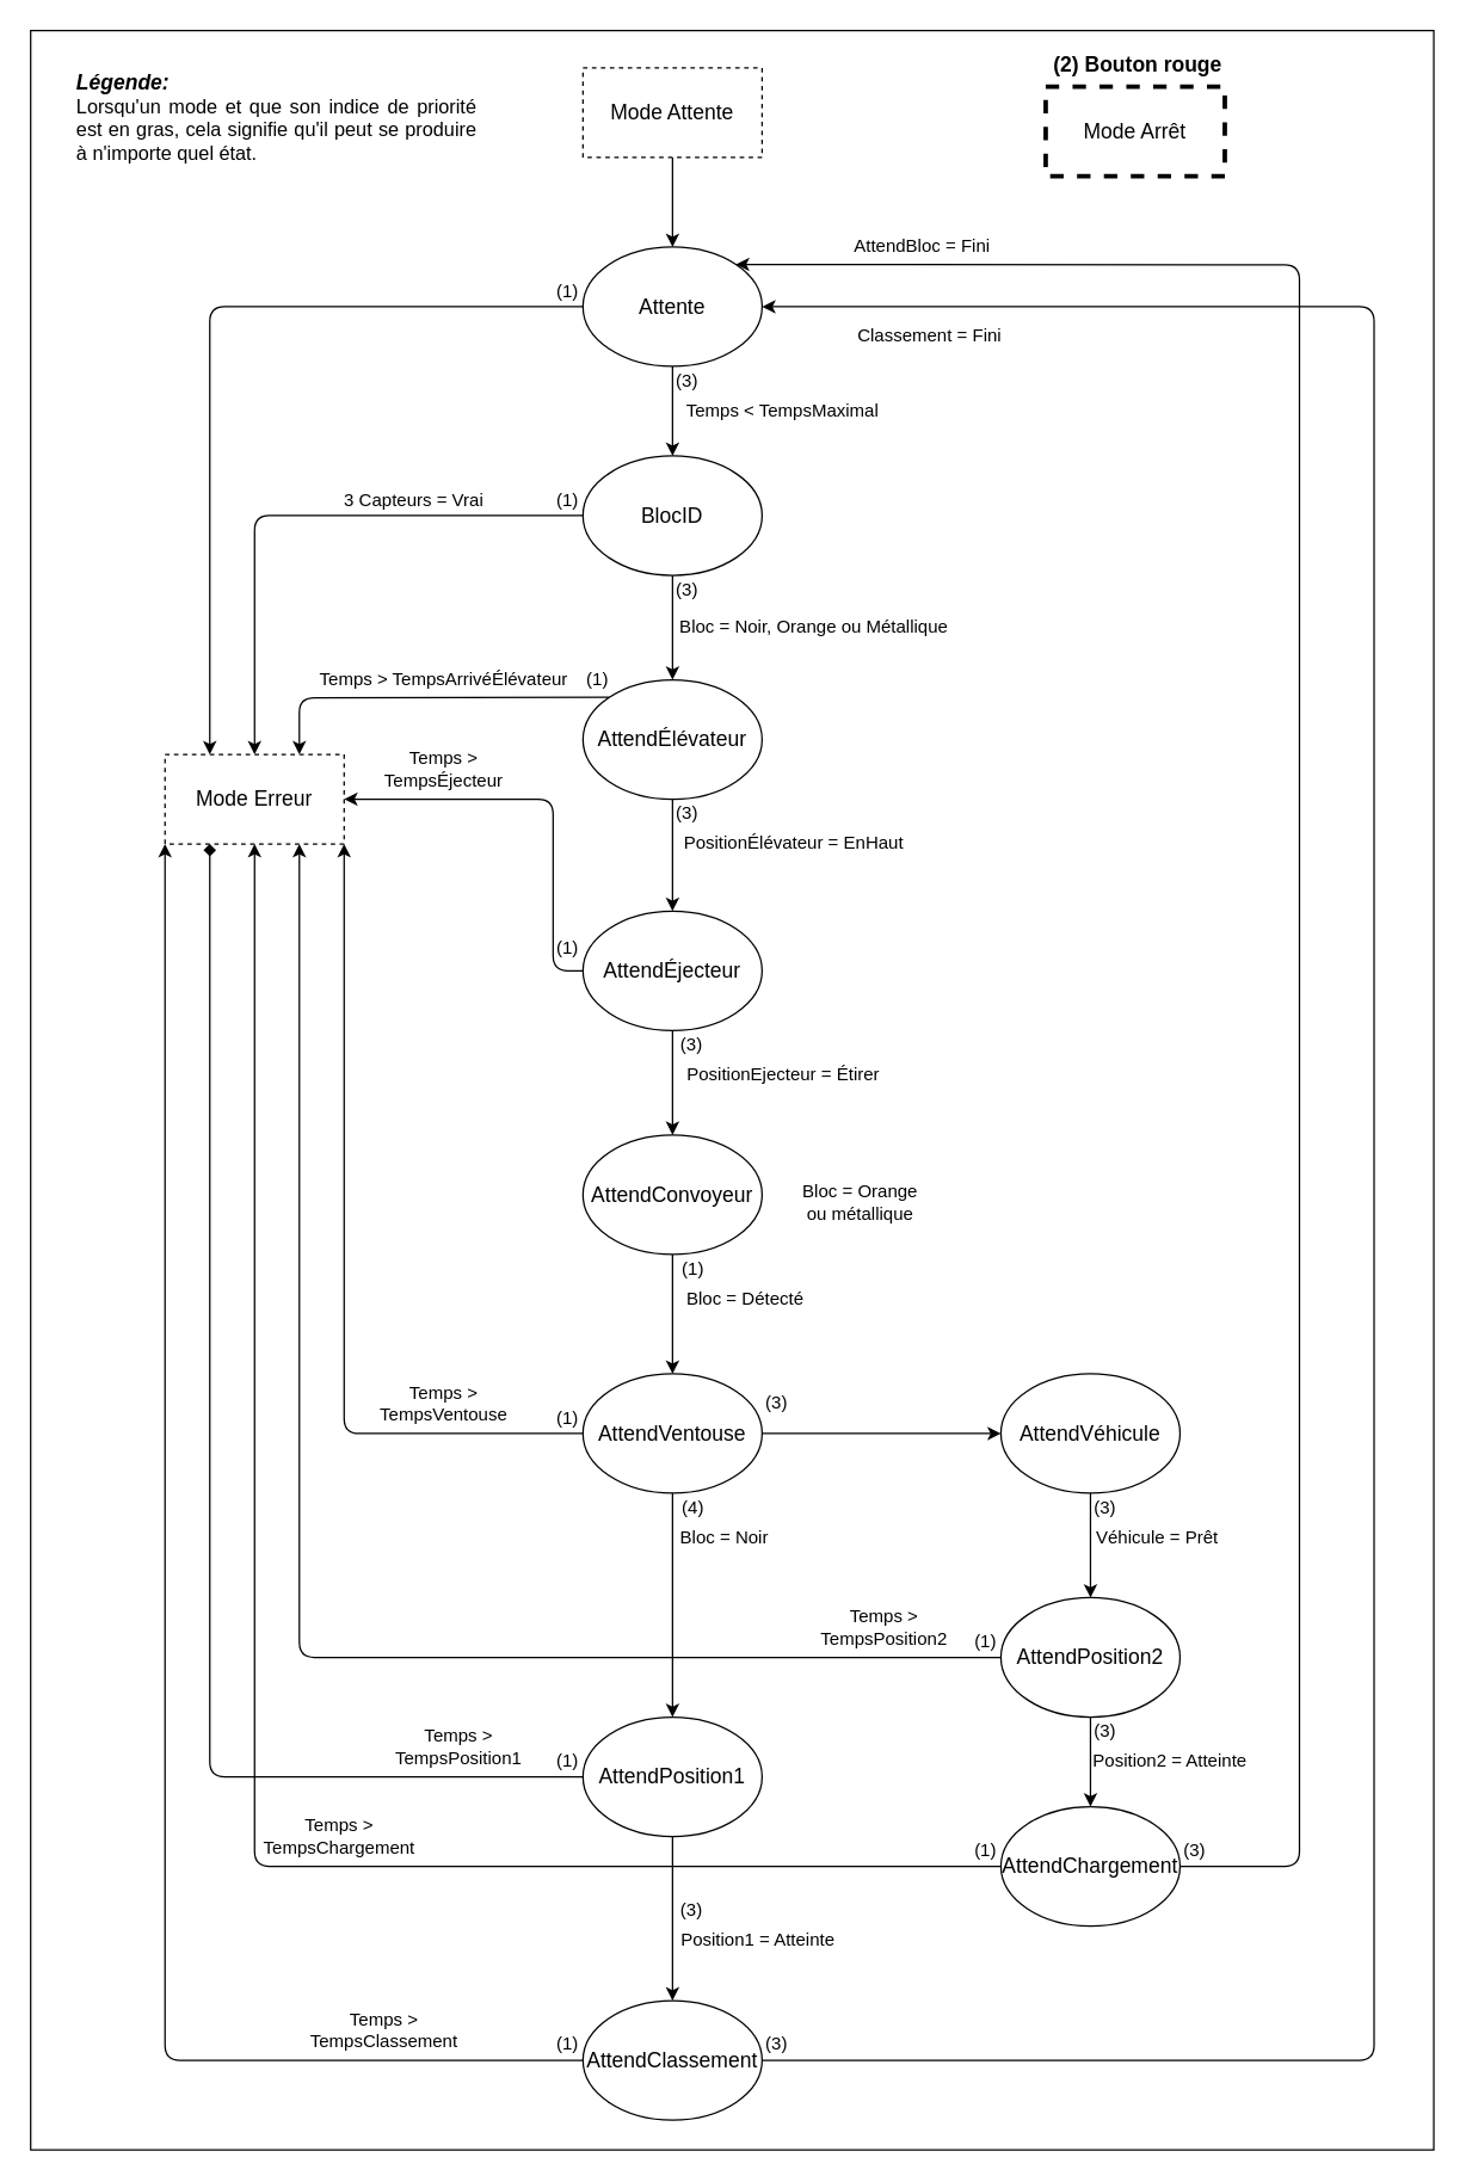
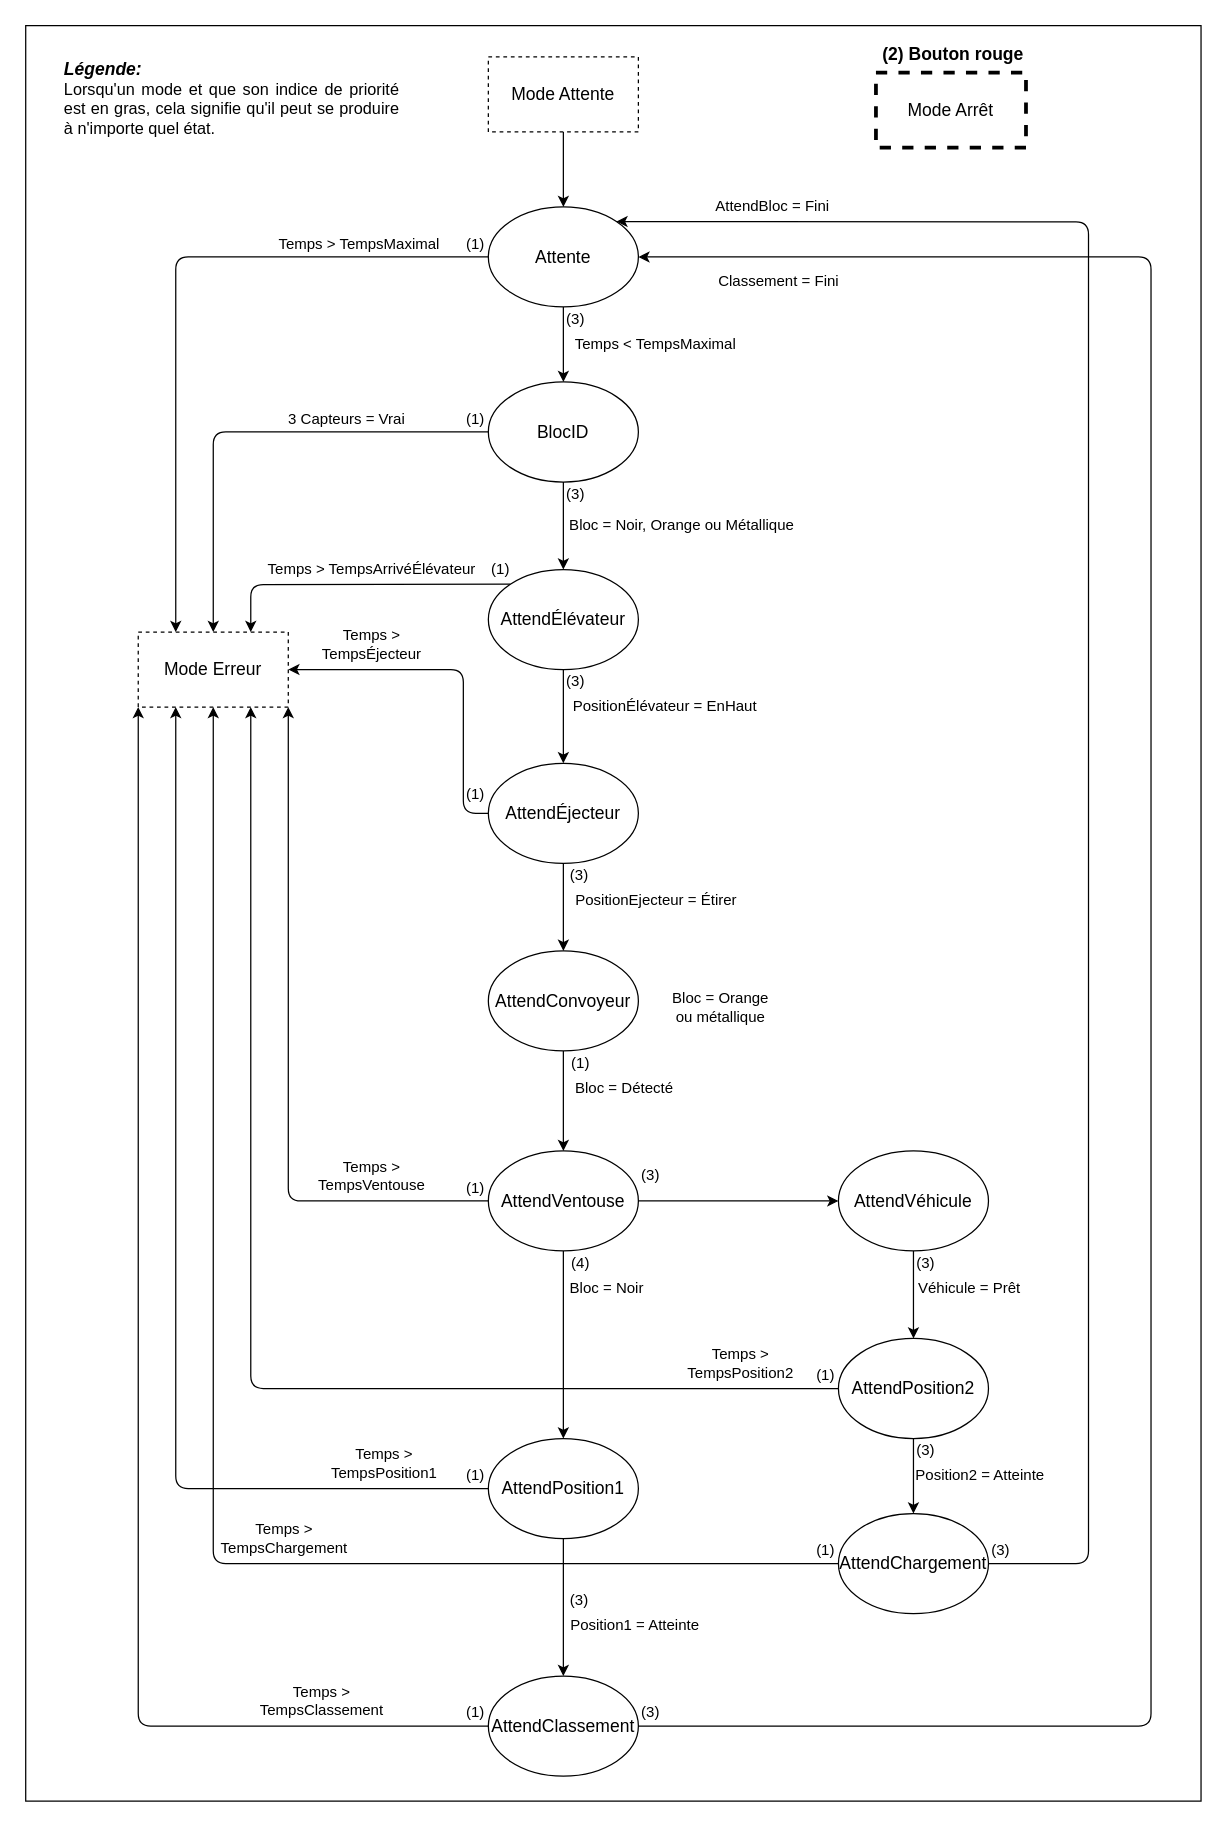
+ <mxCell id="49" value="Temps &amp;gt; TempsMaximal" style="text;html=1;strokeColor=none;fillColor=none;align=center;verticalAlign=middle;whiteSpace=wrap;rounded=0;container=0;" parent="2" vertex="1"><mxGeometry x="193" y="165" width="148" height="20" as="geometry" /></mxCell>
- <mxCell id="79" value="" style="endArrow=diamond;html=1;exitX=0;exitY=0.5;exitDx=0;exitDy=0;entryX=0.25;entryY=1;entryDx=0;entryDy=0;" edge="1" parent="2" source="19" target="35"><mxGeometry y="-10" width="50" height="50" as="geometry"><mxPoint x="177" y="1170" as="sourcePoint" /><mxPoint x="140" y="910" as="targetPoint" /><Array as="points"><mxPoint x="120" y="1170" /></Array></mxGeometry></mxCell>
+ <mxCell id="79" value="" style="endArrow=classic;html=1;exitX=0;exitY=0.5;exitDx=0;exitDy=0;entryX=0.25;entryY=1;entryDx=0;entryDy=0;" edge="1" parent="2" source="19" target="35"><mxGeometry y="-10" width="50" height="50" as="geometry"><mxPoint x="177" y="1170" as="sourcePoint" /><mxPoint x="140" y="910" as="targetPoint" /><Array as="points"><mxPoint x="120" y="1170" /></Array></mxGeometry></mxCell>
